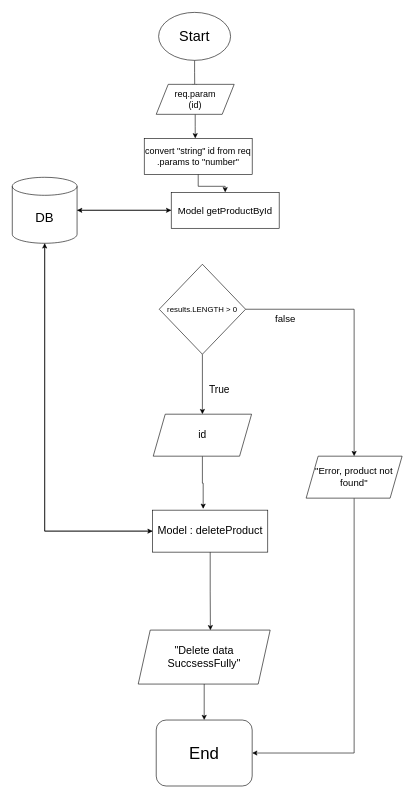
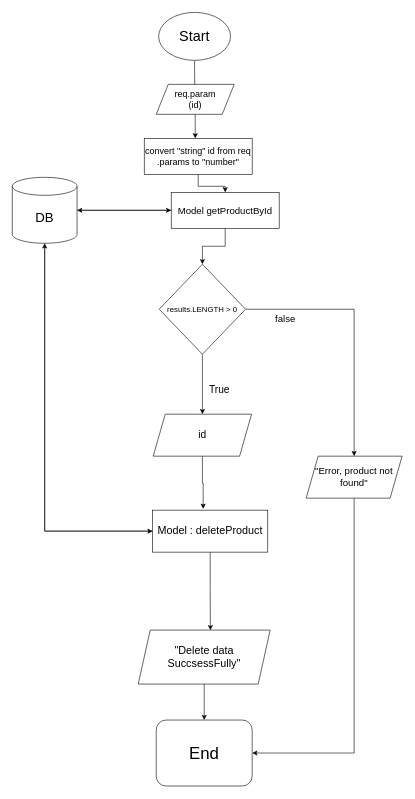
+ <mxCell id="9" style="edgeStyle=orthogonalEdgeStyle;rounded=0;orthogonalLoop=1;jettySize=auto;html=1;entryX=0.5;entryY=0;entryDx=0;entryDy=0;" edge="1" parent="1" source="10" target="16"><mxGeometry relative="1" as="geometry" /></mxCell>
